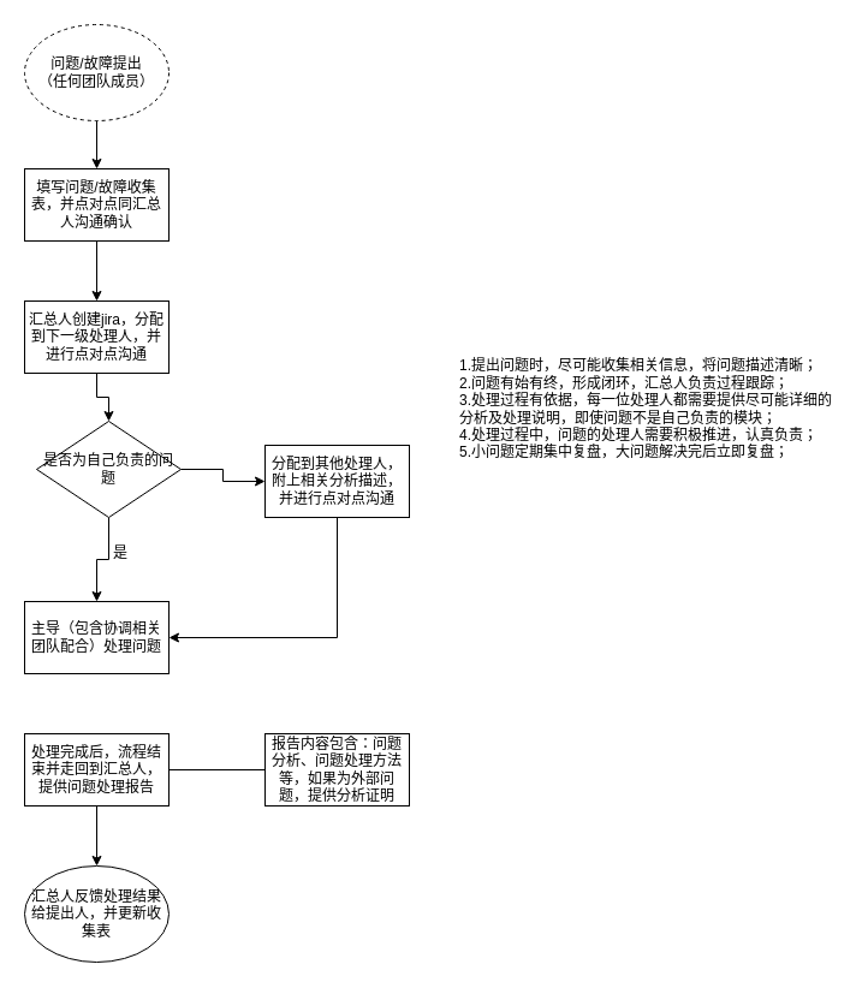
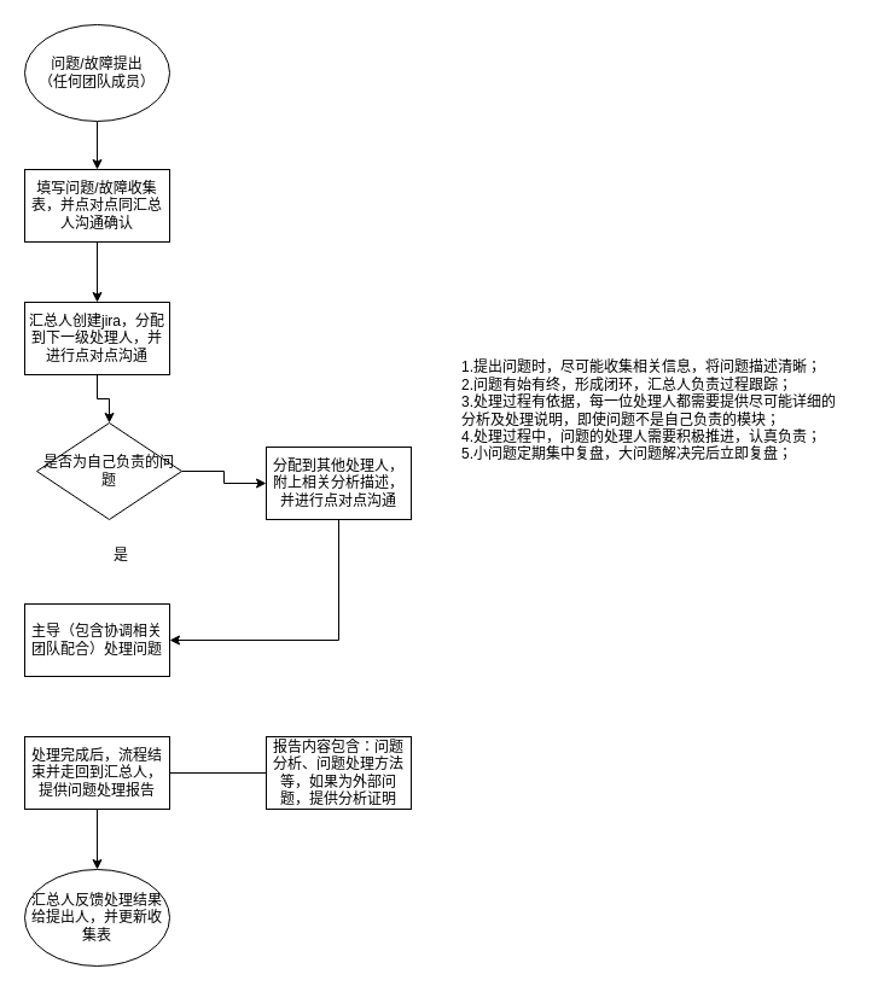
- <mxCell id="3" value="问题/故障提出&lt;br&gt;（任何团队成员）" style="ellipse;whiteSpace=wrap;html=1;dashed=1;" vertex="1" parent="1"><mxGeometry x="20" y="20" width="120" height="80" as="geometry" /></mxCell>
+ <mxCell id="3" value="问题/故障提出&lt;br&gt;（任何团队成员）" style="ellipse;whiteSpace=wrap;html=1;" vertex="1" parent="1"><mxGeometry x="20" y="20" width="120" height="80" as="geometry" /></mxCell>
- <mxCell id="9" style="edgeStyle=orthogonalEdgeStyle;rounded=0;orthogonalLoop=1;jettySize=auto;html=1;exitX=0.5;exitY=1;exitDx=0;exitDy=0;entryX=0.5;entryY=0;entryDx=0;entryDy=0;" edge="1" parent="1" source="10" target="13"><mxGeometry relative="1" as="geometry" /></mxCell>
